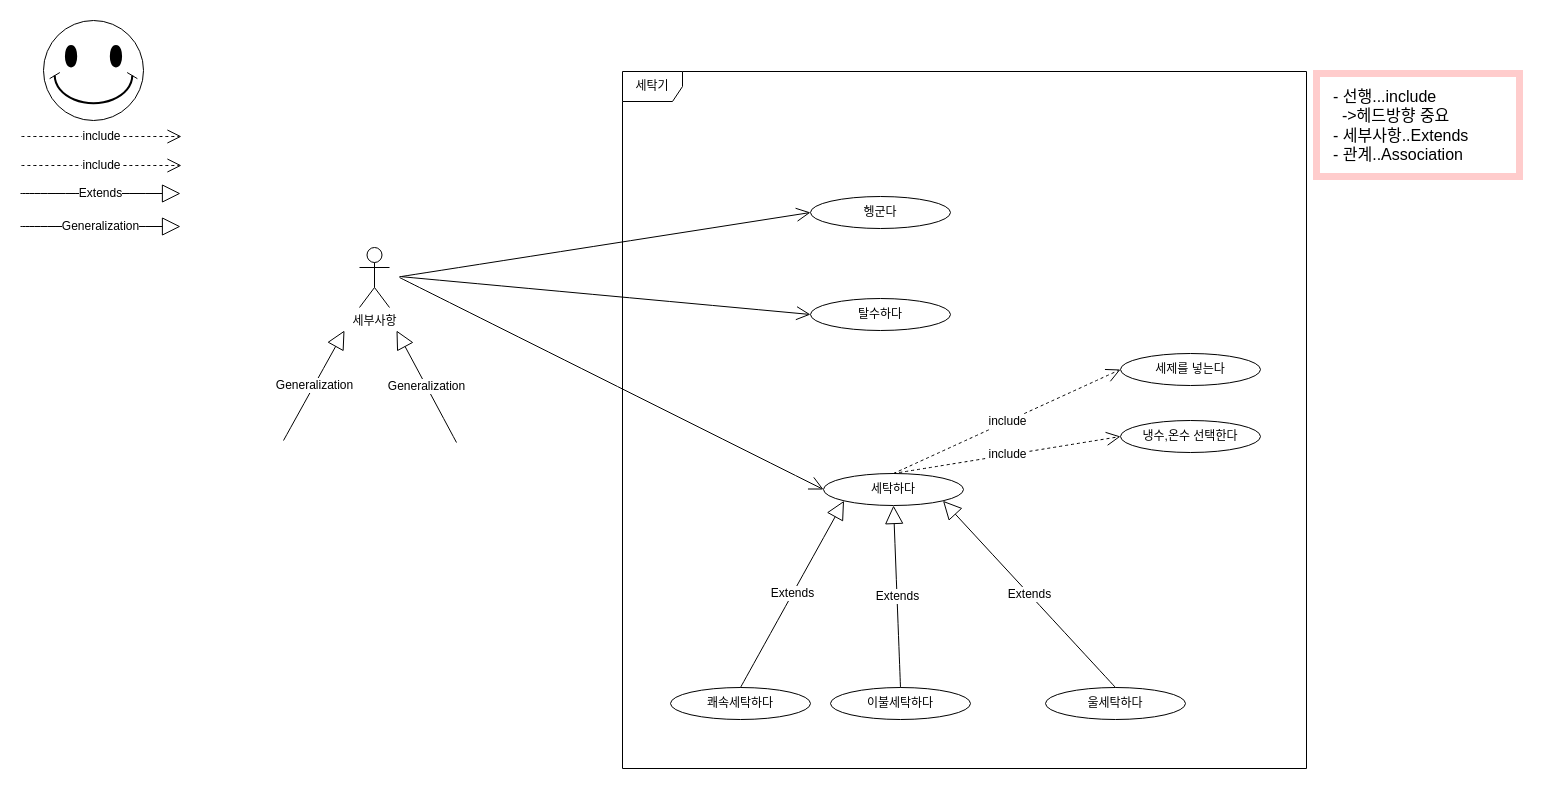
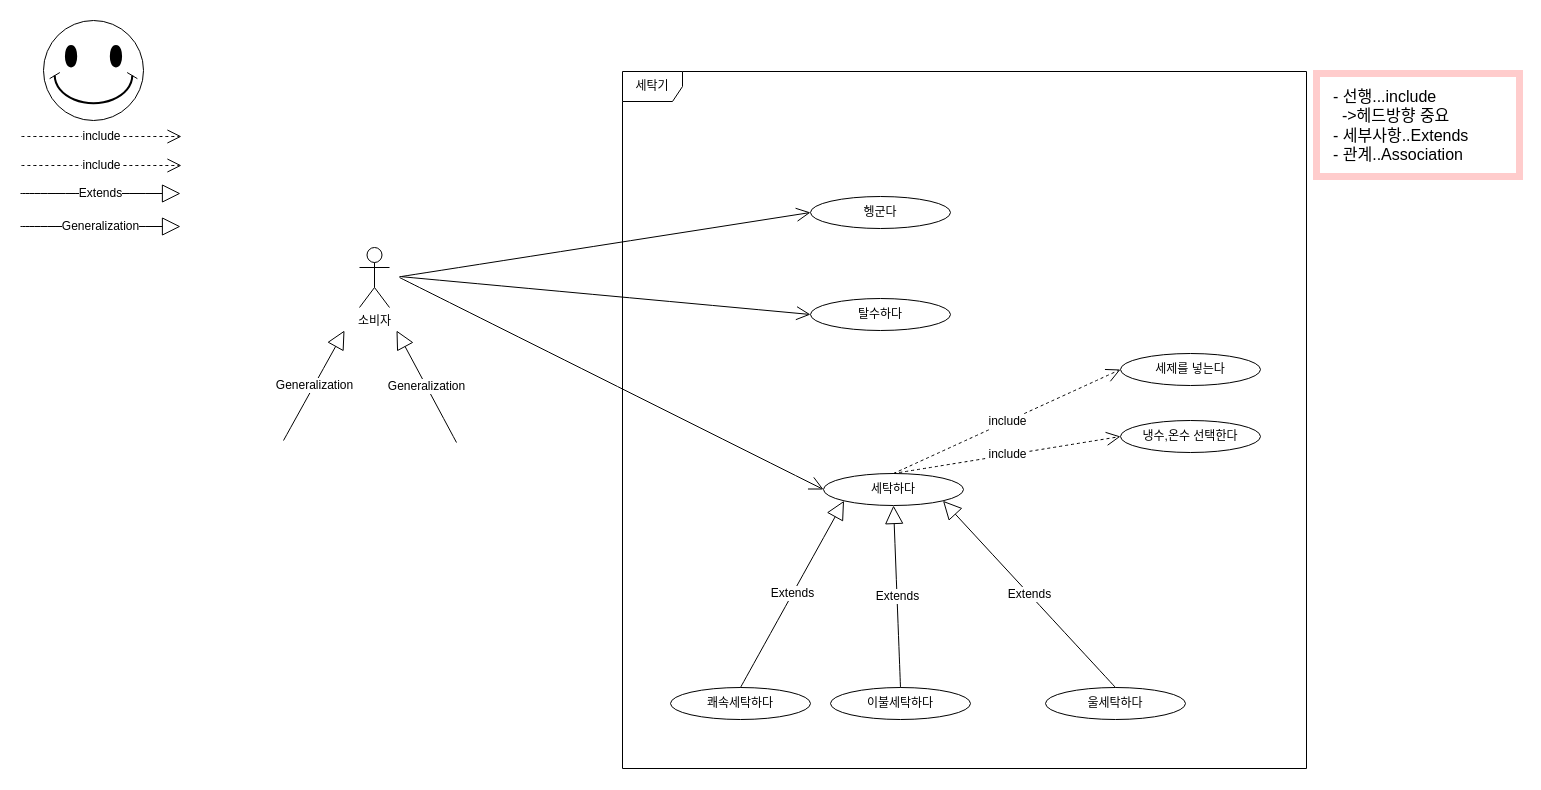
- <mxCell id="2" value="세부사항" style="shape=umlActor;verticalLabelPosition=bottom;verticalAlign=top;html=1;movable=1;resizable=1;rotatable=1;deletable=1;editable=1;locked=0;connectable=1;" vertex="1" parent="1"><mxGeometry x="359" y="247" width="30" height="60" as="geometry" /></mxCell>
+ <mxCell id="2" value="소비자" style="shape=umlActor;verticalLabelPosition=bottom;verticalAlign=top;html=1;movable=1;resizable=1;rotatable=1;deletable=1;editable=1;locked=0;connectable=1;" vertex="1" parent="1"><mxGeometry x="359" y="247" width="30" height="60" as="geometry" /></mxCell>
